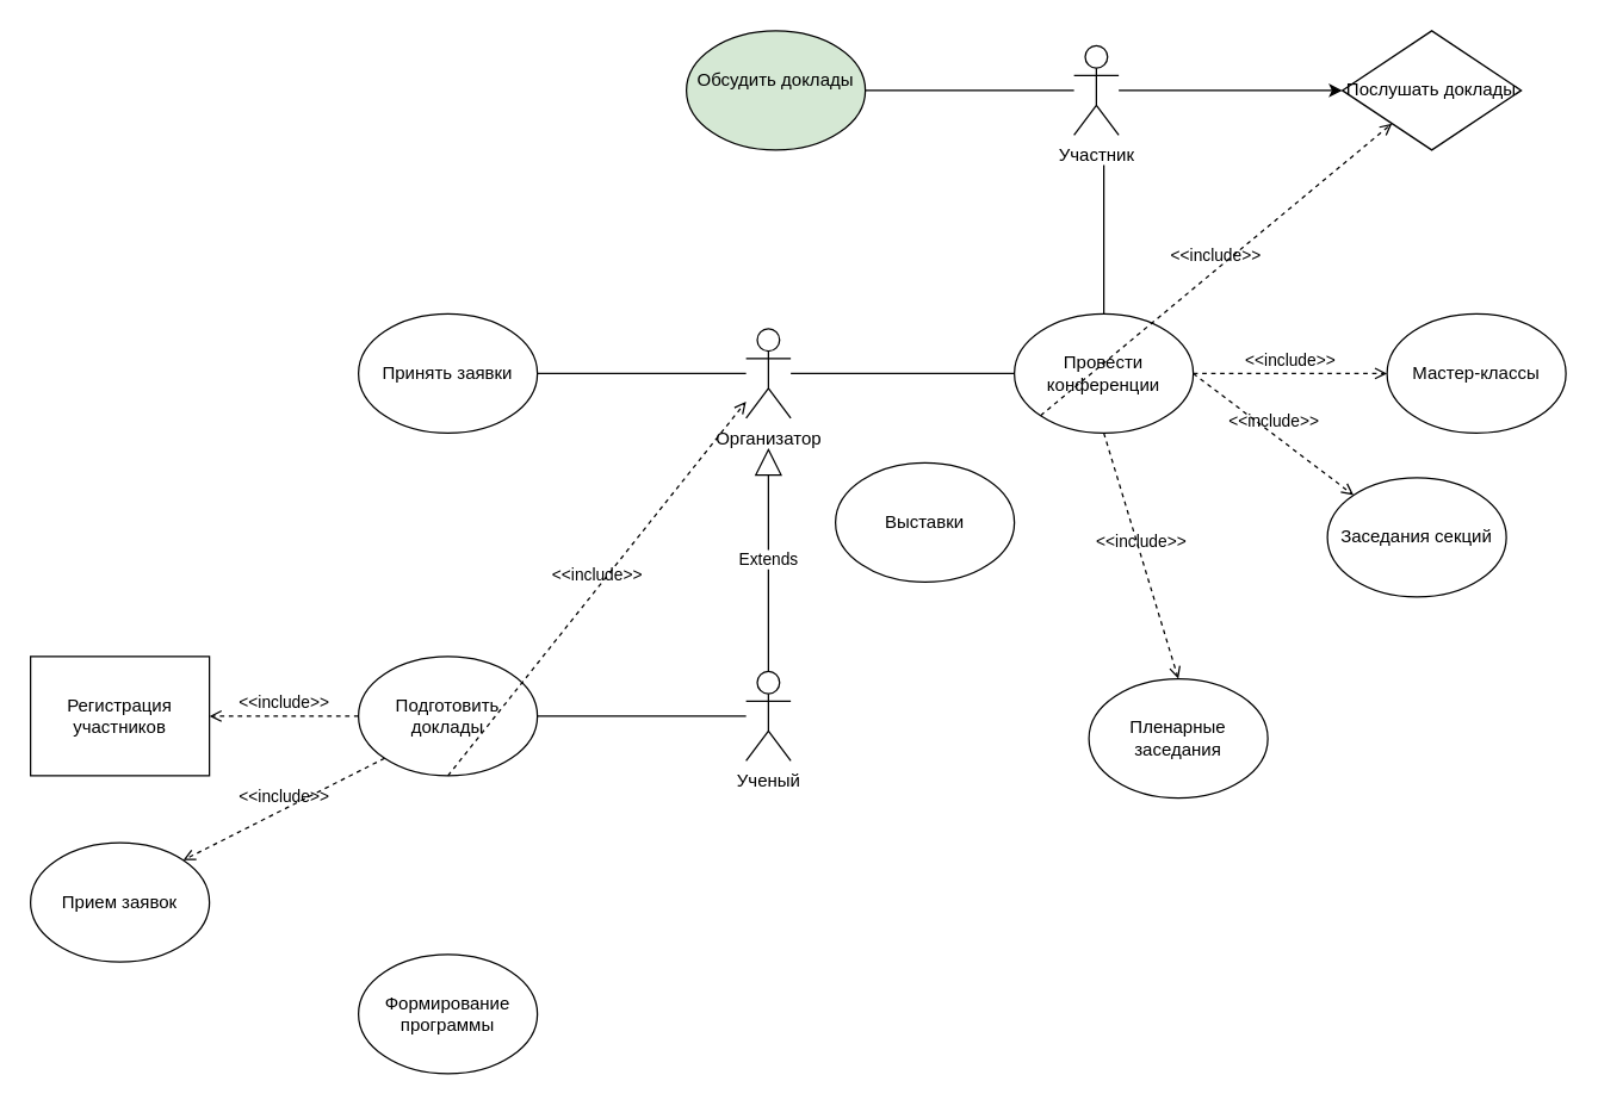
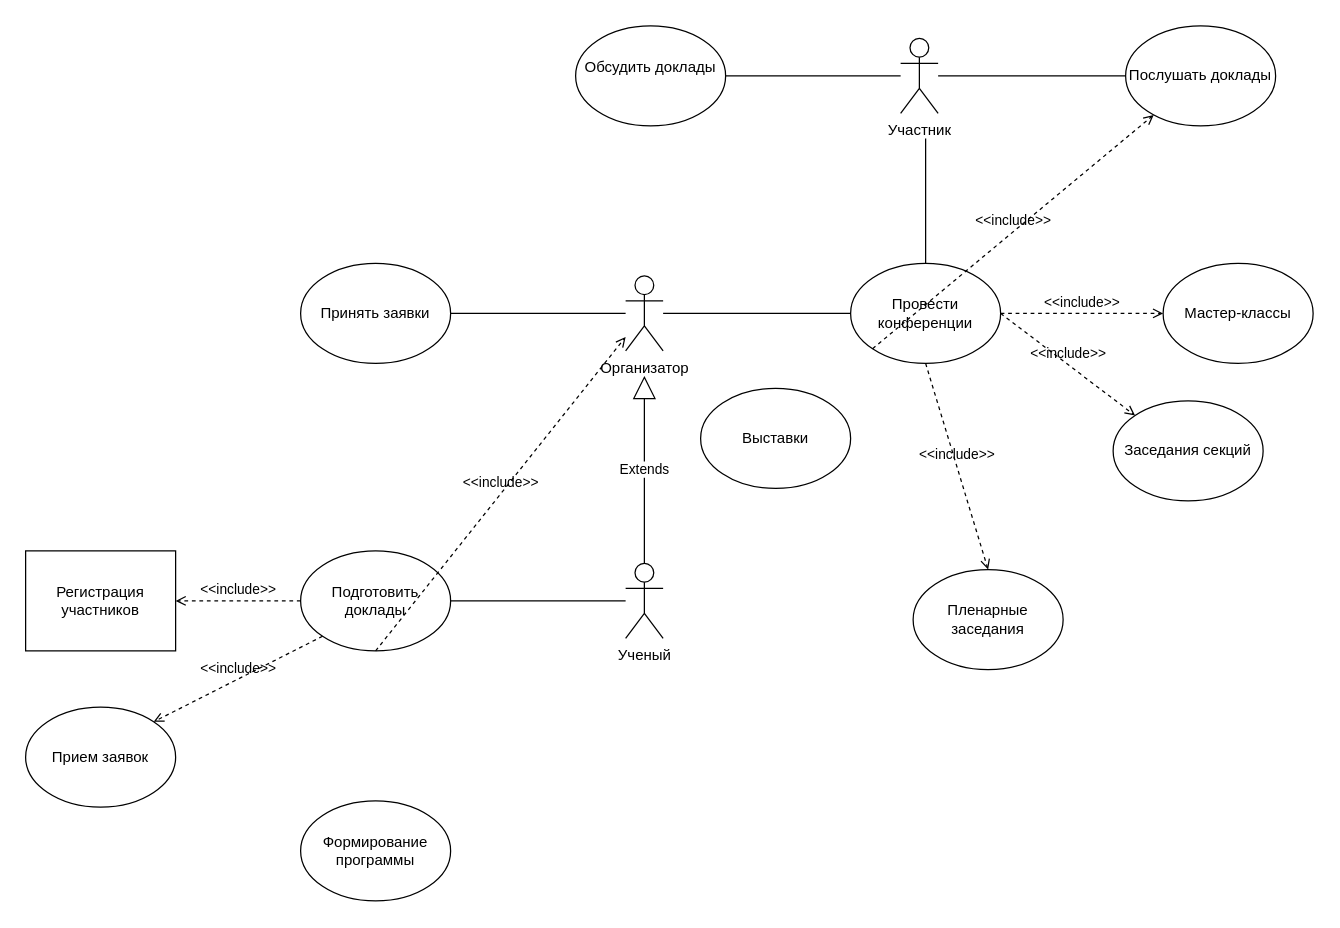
- <mxCell id="13" value="Обсудить доклады&lt;br/&gt;&lt;br/&gt;" style="ellipse;whiteSpace=wrap;html=1;fillColor=#d5e8d4;" parent="1" vertex="1"><mxGeometry x="460" y="20" width="120" height="80" as="geometry" /></mxCell>
+ <mxCell id="13" value="Обсудить доклады&lt;br/&gt;&lt;br/&gt;" style="ellipse;whiteSpace=wrap;html=1;" parent="1" vertex="1"><mxGeometry x="460" y="20" width="120" height="80" as="geometry" /></mxCell>
- <mxCell id="12" value="" style="endArrow=classic;html=1;rounded=0;entryX=0;entryY=0.5;entryDx=0;entryDy=0;" parent="1" source="10" target="11" edge="1"><mxGeometry width="50" height="50" relative="1" as="geometry"><mxPoint x="800" y="110" as="sourcePoint" /><mxPoint x="850" y="60" as="targetPoint" /></mxGeometry></mxCell>
+ <mxCell id="12" value="" style="endArrow=none;html=1;rounded=0;entryX=0;entryY=0.5;entryDx=0;entryDy=0;" parent="1" source="10" target="11" edge="1"><mxGeometry width="50" height="50" relative="1" as="geometry"><mxPoint x="800" y="110" as="sourcePoint" /><mxPoint x="850" y="60" as="targetPoint" /></mxGeometry></mxCell>
- <mxCell id="11" value="Послушать доклады" style="rhombus;whiteSpace=wrap;html=1;" parent="1" vertex="1"><mxGeometry x="900" y="20" width="120" height="80" as="geometry" /></mxCell>
+ <mxCell id="11" value="Послушать доклады" style="ellipse;whiteSpace=wrap;html=1;" parent="1" vertex="1"><mxGeometry x="900" y="20" width="120" height="80" as="geometry" /></mxCell>
